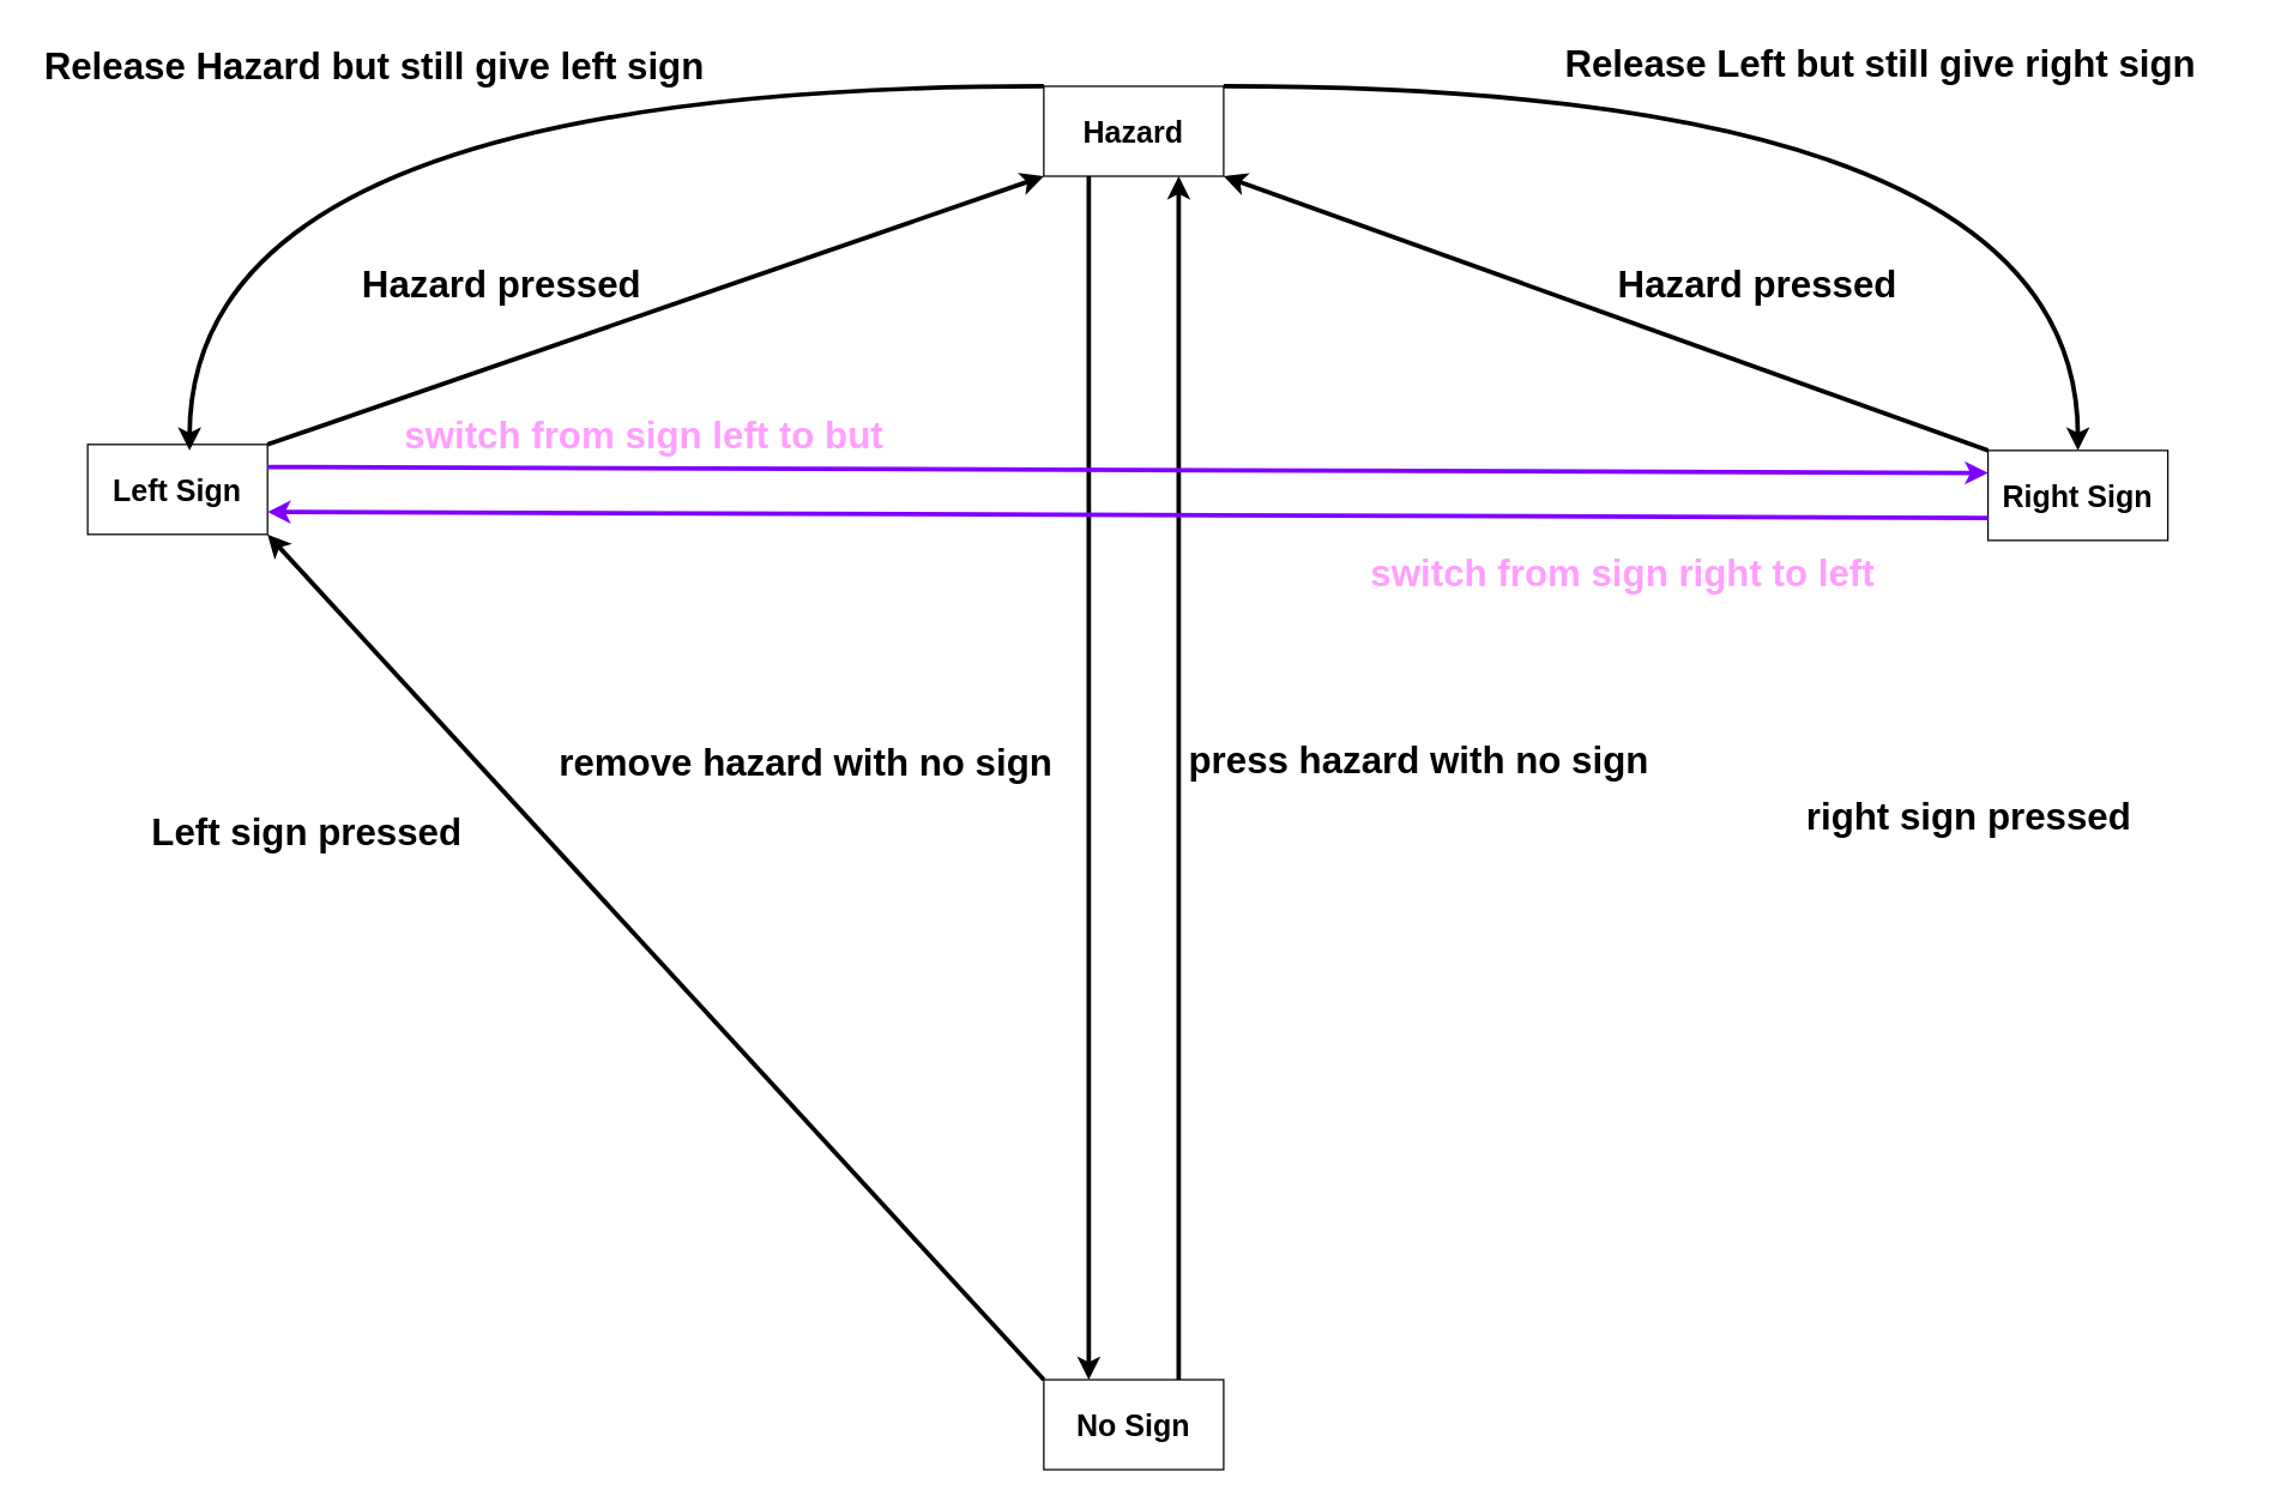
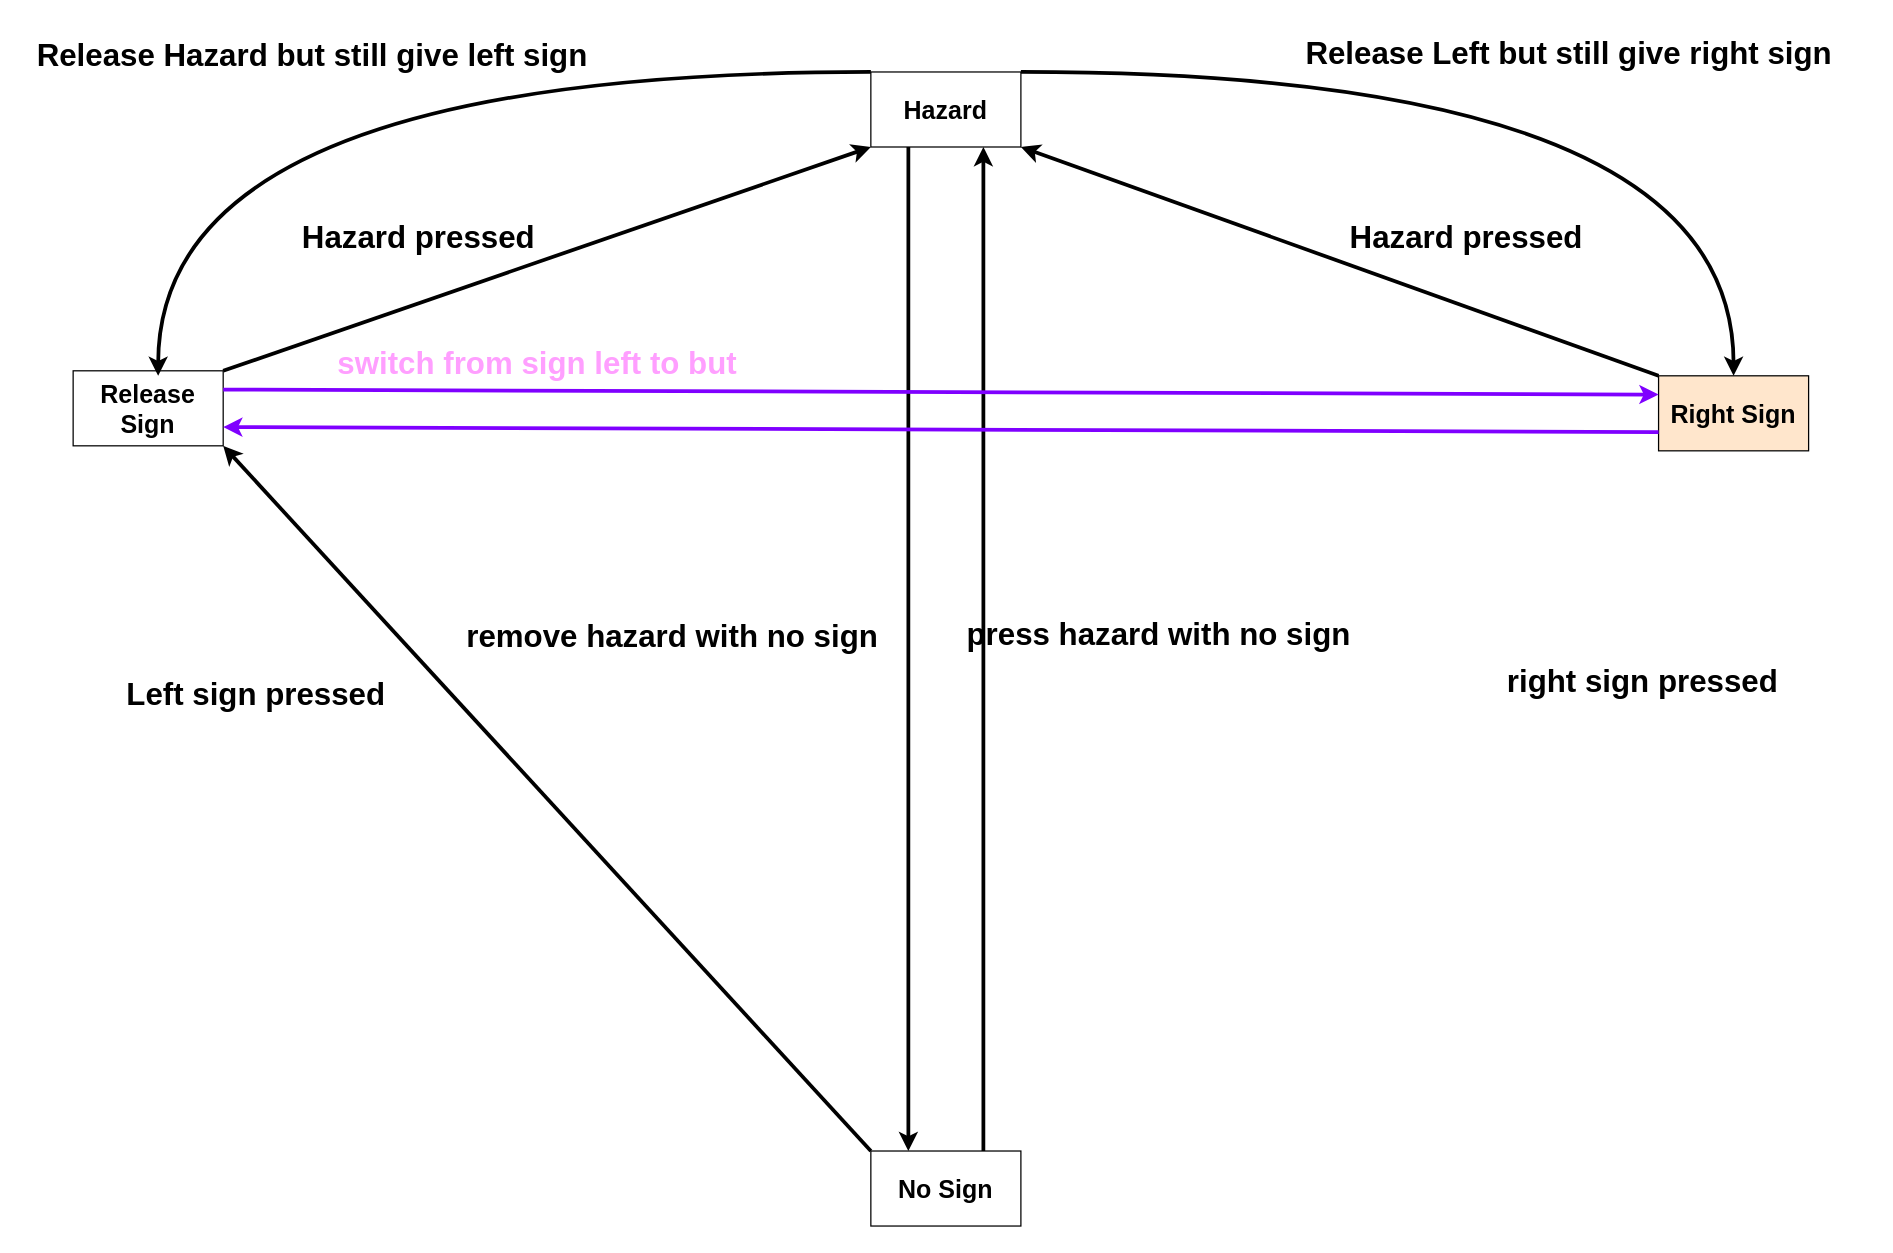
- <mxCell id="5" value="&lt;span style=&quot;font-size: 20px;&quot;&gt;&lt;b&gt;Left Sign&lt;/b&gt;&lt;/span&gt;" style="rounded=0;whiteSpace=wrap;html=1;" vertex="1" parent="1"><mxGeometry x="58" y="296" width="120" height="60" as="geometry" /></mxCell>
+ <mxCell id="5" value="&lt;span style=&quot;font-size: 20px;&quot;&gt;&lt;b&gt;Release Sign&lt;/b&gt;&lt;/span&gt;" style="rounded=0;whiteSpace=wrap;html=1;" vertex="1" parent="1"><mxGeometry x="58" y="296" width="120" height="60" as="geometry" /></mxCell>
- <mxCell id="4" value="&lt;span style=&quot;font-size: 20px;&quot;&gt;&lt;b&gt;Right Sign&lt;/b&gt;&lt;/span&gt;" style="rounded=0;whiteSpace=wrap;html=1;" vertex="1" parent="1"><mxGeometry x="1326" y="300" width="120" height="60" as="geometry" /></mxCell>
+ <mxCell id="4" value="&lt;span style=&quot;font-size: 20px;&quot;&gt;&lt;b&gt;Right Sign&lt;/b&gt;&lt;/span&gt;" style="rounded=0;whiteSpace=wrap;html=1;fillColor=#ffe6cc;" vertex="1" parent="1"><mxGeometry x="1326" y="300" width="120" height="60" as="geometry" /></mxCell>
- <mxCell id="19" value="&lt;span style=&quot;font-size: 25px;&quot;&gt;&lt;b&gt;switch from sign right to left&lt;/b&gt;&lt;/span&gt;" style="text;html=1;align=center;verticalAlign=middle;resizable=0;points=[];autosize=1;strokeColor=none;fillColor=none;fontColor=#ff9fff;" vertex="1" parent="1"><mxGeometry x="905" y="360" width="354" height="42" as="geometry" /></mxCell>
- <mxCell id="20" value="&lt;span style=&quot;font-size: 25px;&quot;&gt;&lt;b&gt;press hazard with no sign&lt;/b&gt;&lt;/span&gt;" style="text;html=1;align=center;verticalAlign=middle;resizable=0;points=[];autosize=1;strokeColor=none;fillColor=none;" vertex="1" parent="1"><mxGeometry x="783" y="485" width="325" height="42" as="geometry" /></mxCell>
+ <mxCell id="20" value="&lt;span style=&quot;font-size: 25px;&quot;&gt;&lt;b&gt;press hazard with no sign&lt;/b&gt;&lt;/span&gt;" style="text;html=1;align=center;verticalAlign=middle;resizable=0;points=[];autosize=1;strokeColor=none;fillColor=none;" vertex="1" parent="1"><mxGeometry x="763" y="485" width="325" height="42" as="geometry" /></mxCell>
